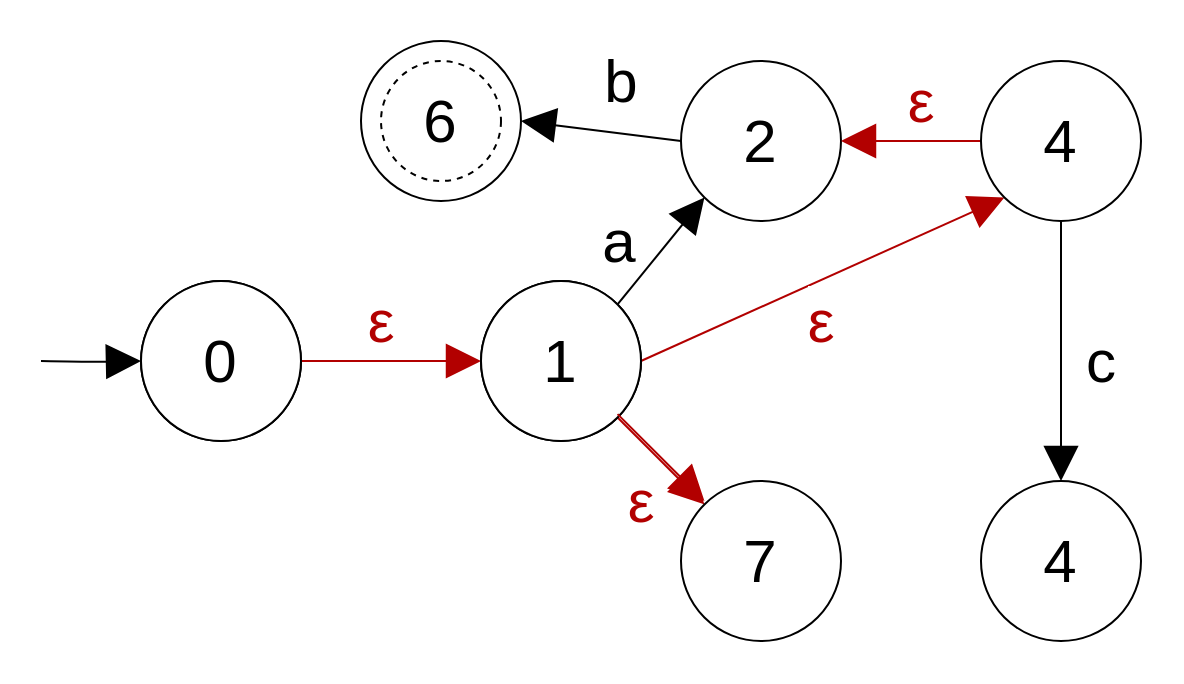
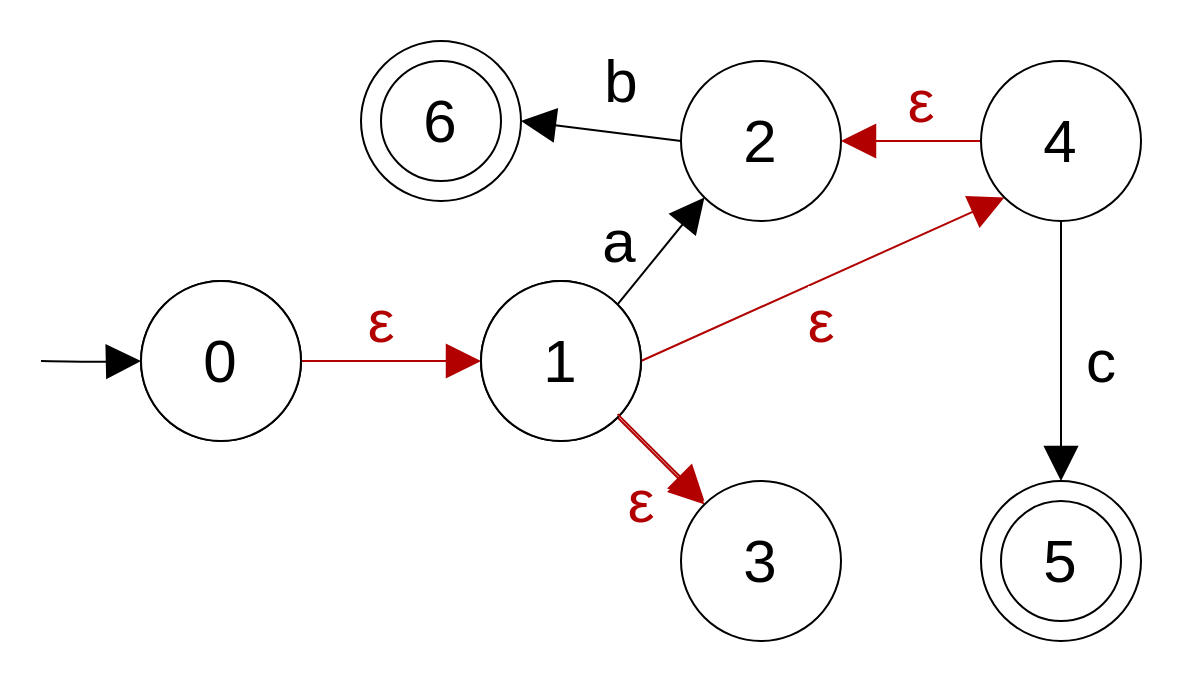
- <mxCell id="20" value="6" style="ellipse;whiteSpace=wrap;html=1;aspect=fixed;fontSize=30;strokeColor=#000000;fontColor=#000000;dashed=1;" vertex="1" parent="1"><mxGeometry x="190" y="30" width="60" height="60" as="geometry" /></mxCell>
+ <mxCell id="20" value="6" style="ellipse;whiteSpace=wrap;html=1;aspect=fixed;fontSize=30;strokeColor=#000000;fontColor=#000000;" vertex="1" parent="1"><mxGeometry x="190" y="30" width="60" height="60" as="geometry" /></mxCell>
- <mxCell id="11" value="7" style="ellipse;whiteSpace=wrap;html=1;aspect=fixed;fontSize=30;strokeColor=#000000;fontColor=#000000;" vertex="1" parent="1"><mxGeometry x="340" y="240" width="80" height="80" as="geometry" /></mxCell>
+ <mxCell id="11" value="3" style="ellipse;whiteSpace=wrap;html=1;aspect=fixed;fontSize=30;strokeColor=#000000;fontColor=#000000;" vertex="1" parent="1"><mxGeometry x="340" y="240" width="80" height="80" as="geometry" /></mxCell>
+ <mxCell id="18" value="5" style="ellipse;whiteSpace=wrap;html=1;aspect=fixed;fontSize=30;strokeColor=#000000;fontColor=#000000;" vertex="1" parent="1"><mxGeometry x="500" y="250" width="60" height="60" as="geometry" /></mxCell>
